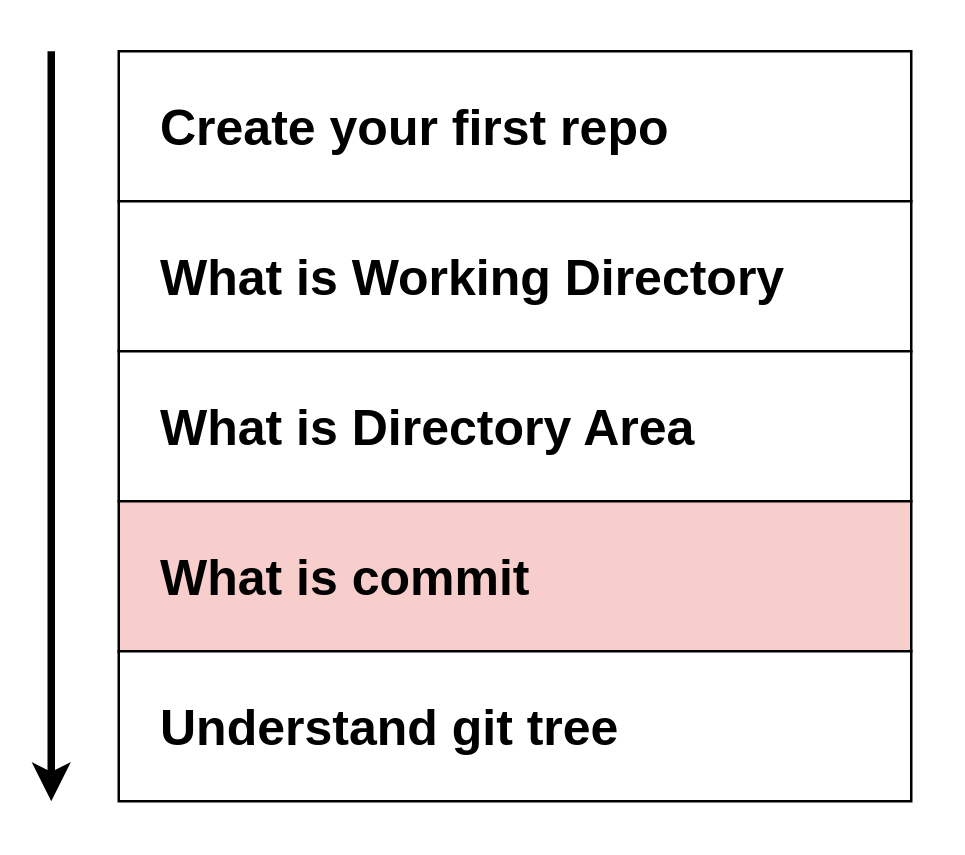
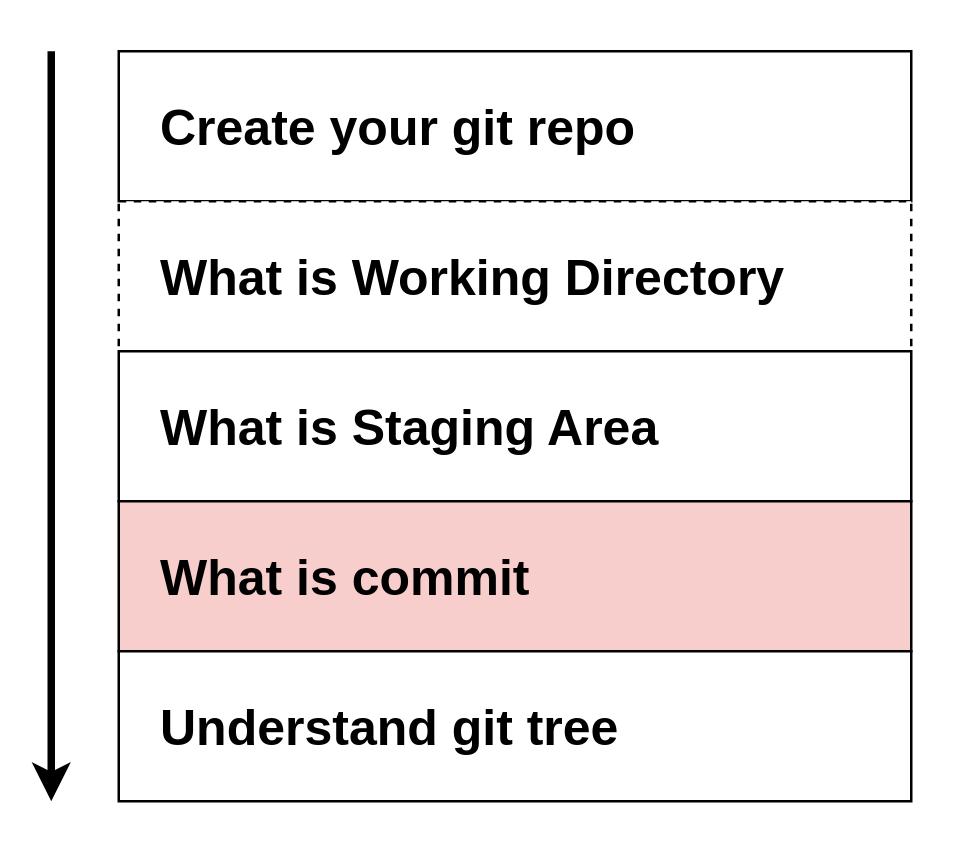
- <mxCell id="3" value="Create your first repo" style="rounded=0;whiteSpace=wrap;html=1;fontSize=20;align=left;spacingLeft=15;fontStyle=1" parent="2" vertex="1"><mxGeometry width="317" height="60" as="geometry" /></mxCell>
+ <mxCell id="3" value="Create your git repo" style="rounded=0;whiteSpace=wrap;html=1;fontSize=20;align=left;spacingLeft=15;fontStyle=1" parent="2" vertex="1"><mxGeometry width="317" height="60" as="geometry" /></mxCell>
- <mxCell id="4" value="What is Working Directory" style="rounded=0;whiteSpace=wrap;html=1;fontSize=20;align=left;spacingLeft=15;fontStyle=1" parent="2" vertex="1"><mxGeometry y="60" width="317" height="60" as="geometry" /></mxCell>
+ <mxCell id="4" value="What is Working Directory" style="rounded=0;whiteSpace=wrap;html=1;fontSize=20;align=left;spacingLeft=15;fontStyle=1;dashed=1;" parent="2" vertex="1"><mxGeometry y="60" width="317" height="60" as="geometry" /></mxCell>
- <mxCell id="5" value="What is Directory Area" style="rounded=0;whiteSpace=wrap;html=1;fontSize=20;align=left;spacingLeft=15;fontStyle=1" parent="2" vertex="1"><mxGeometry y="120" width="317" height="60" as="geometry" /></mxCell>
+ <mxCell id="5" value="What is Staging Area" style="rounded=0;whiteSpace=wrap;html=1;fontSize=20;align=left;spacingLeft=15;fontStyle=1" parent="2" vertex="1"><mxGeometry y="120" width="317" height="60" as="geometry" /></mxCell>
